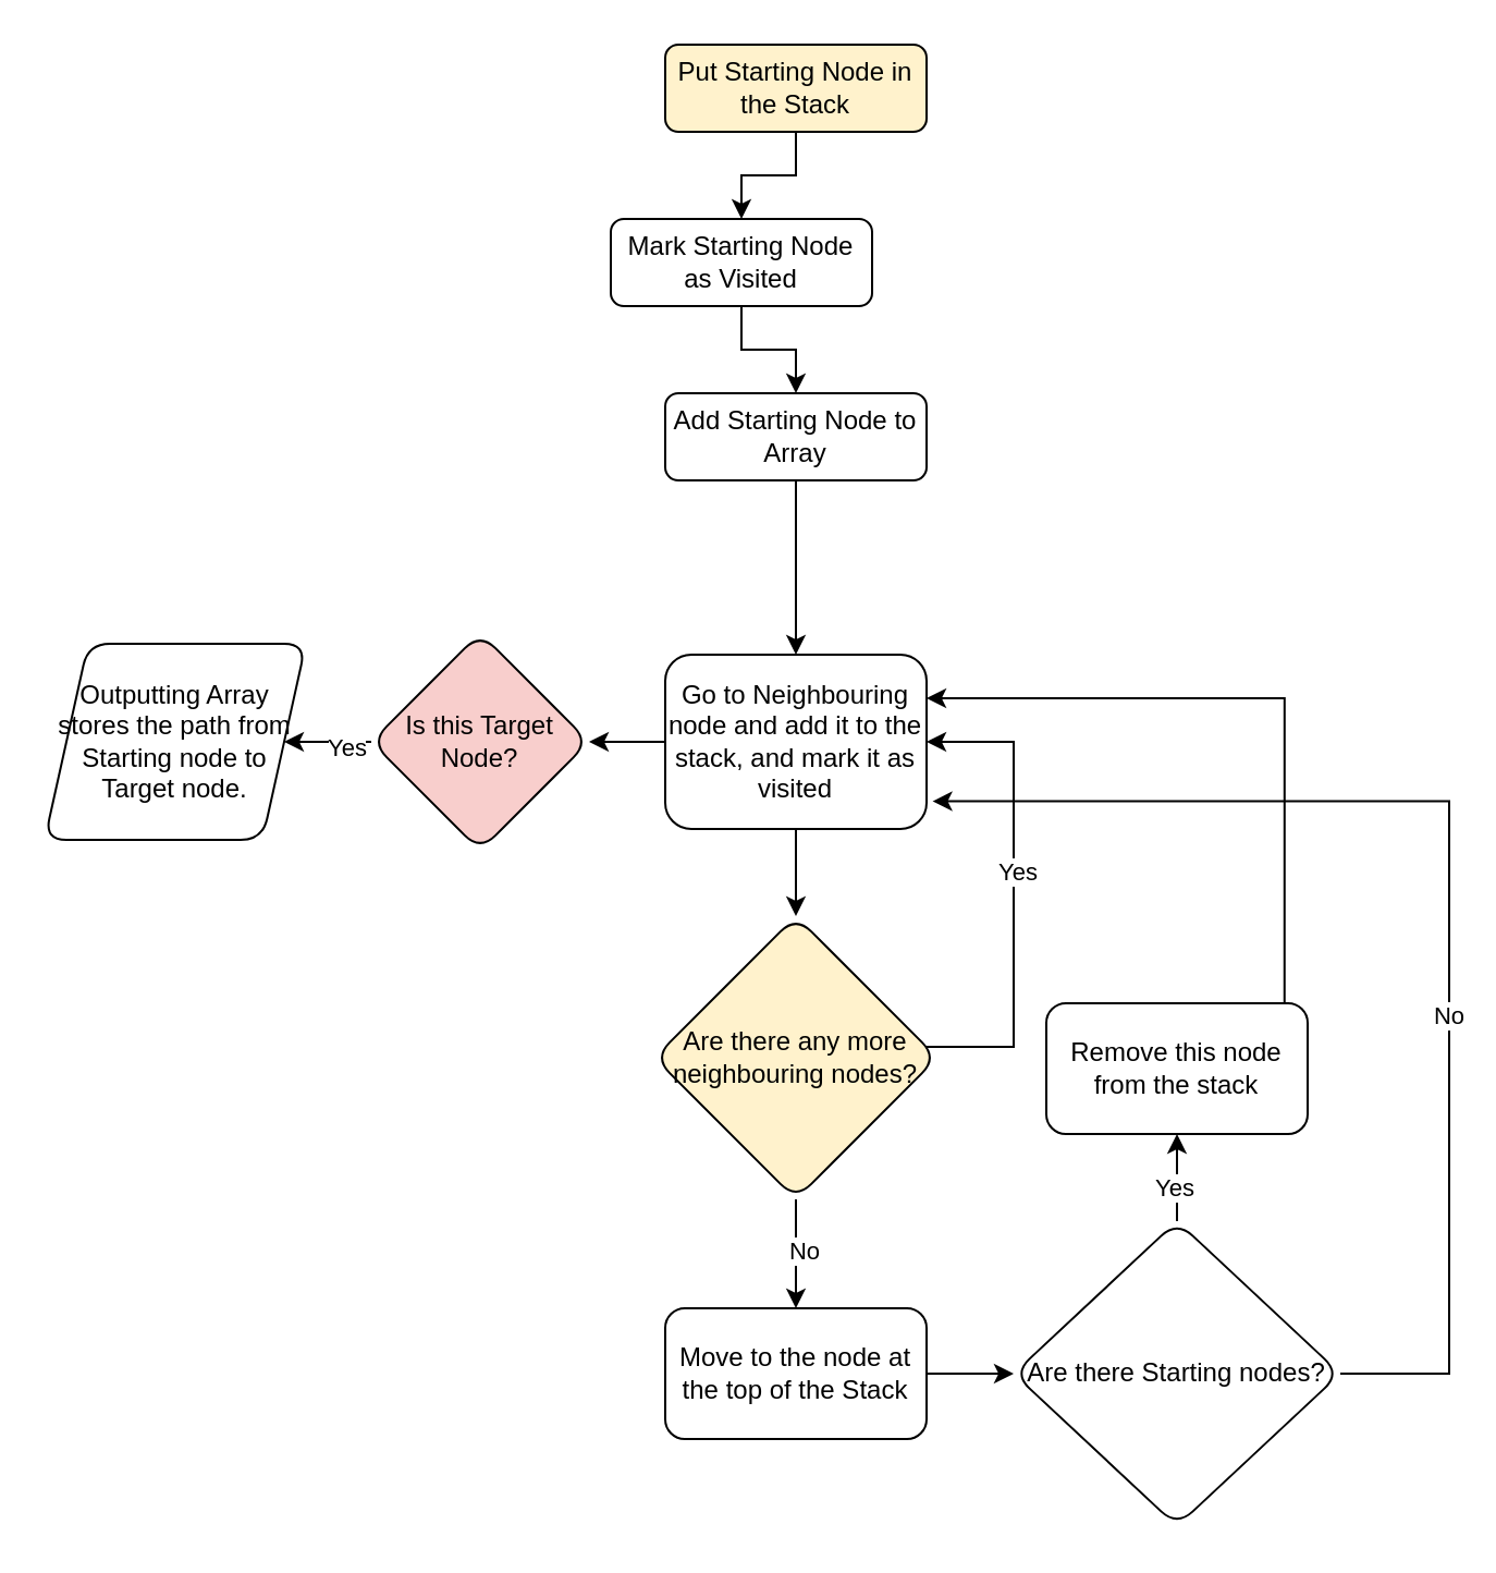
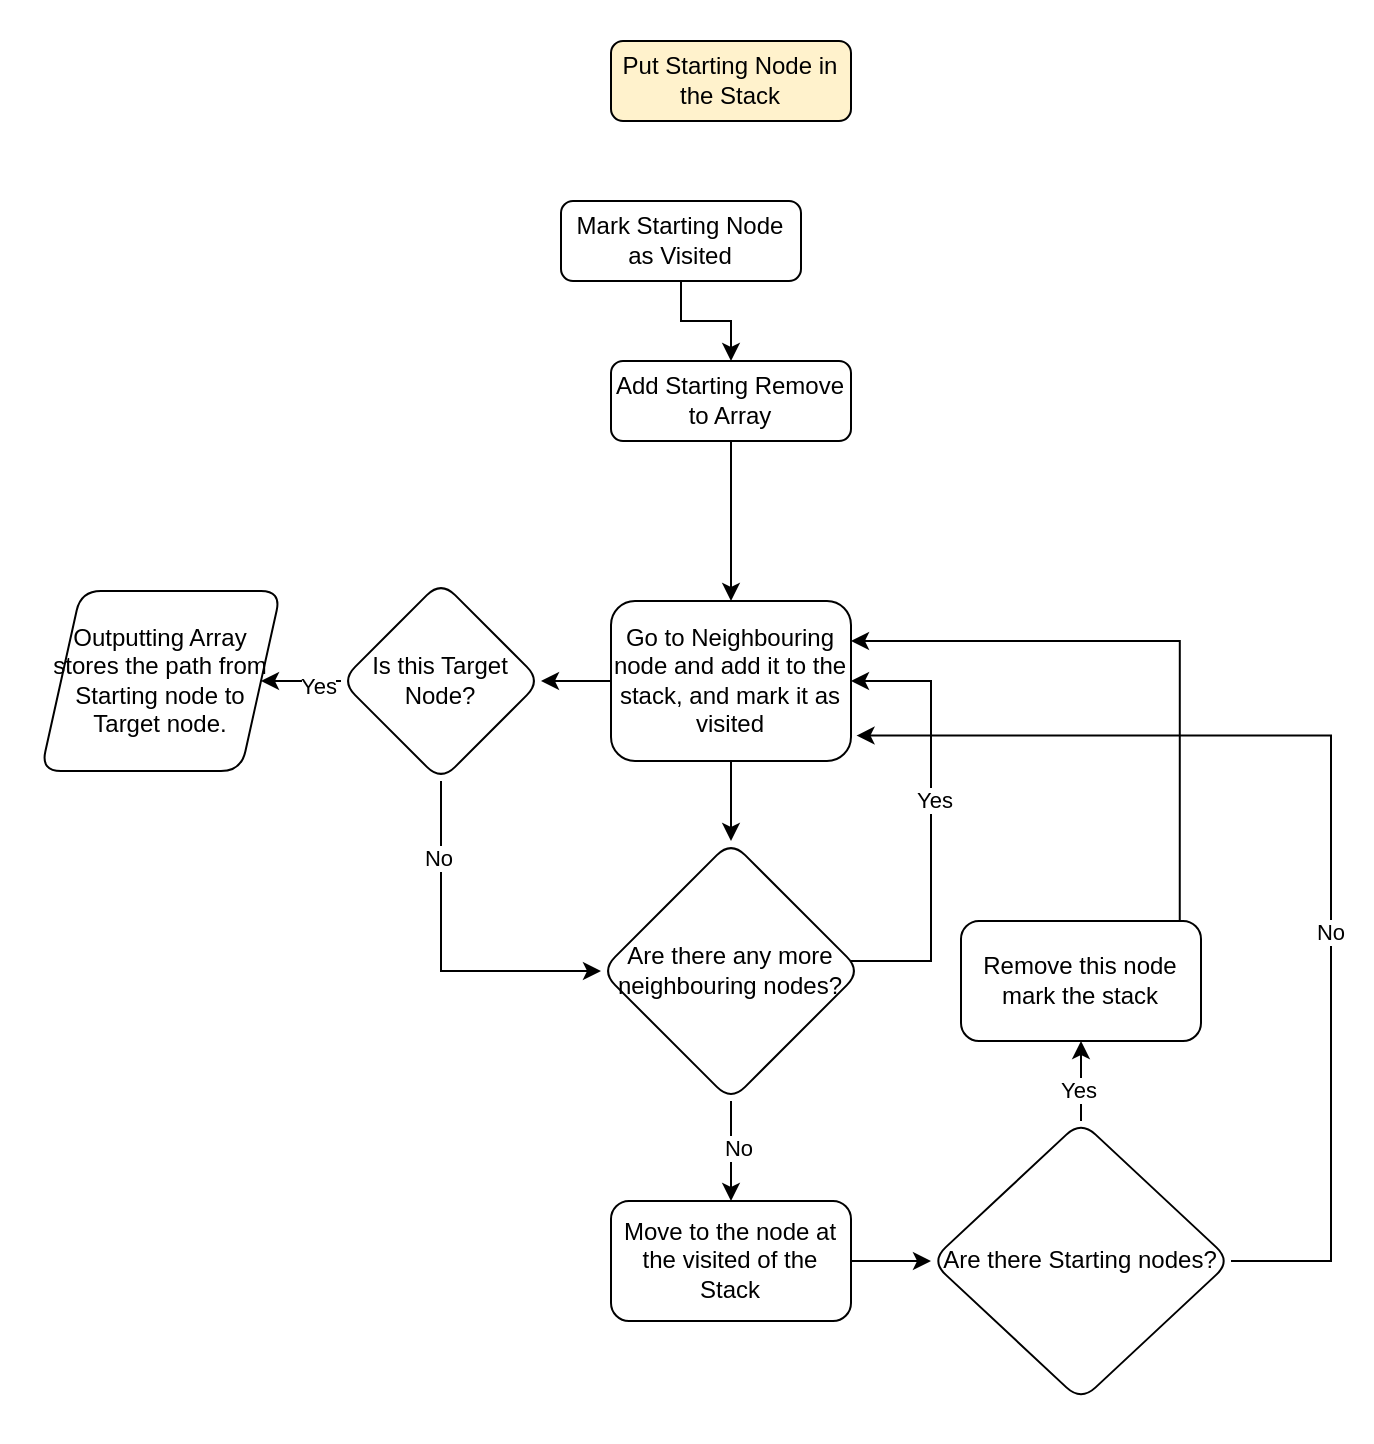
- <mxCell id="2" value="" style="edgeStyle=orthogonalEdgeStyle;rounded=0;orthogonalLoop=1;jettySize=auto;html=1;" edge="1" parent="1" source="3" target="5"><mxGeometry relative="1" as="geometry" /></mxCell>
- <mxCell id="7" value="Add Starting Node to Array" style="rounded=1;whiteSpace=wrap;html=1;fontSize=12;glass=0;strokeWidth=1;shadow=0;" vertex="1" parent="1"><mxGeometry x="305" y="180" width="120" height="40" as="geometry" /></mxCell>
+ <mxCell id="7" value="Add Starting Remove to Array" style="rounded=1;whiteSpace=wrap;html=1;fontSize=12;glass=0;strokeWidth=1;shadow=0;" vertex="1" parent="1"><mxGeometry x="305" y="180" width="120" height="40" as="geometry" /></mxCell>
- <mxCell id="29" value="Is this Target Node?" style="rhombus;whiteSpace=wrap;html=1;rounded=1;glass=0;strokeWidth=1;shadow=0;fillColor=#f8cecc;" vertex="1" parent="1"><mxGeometry x="170" y="290" width="100" height="100" as="geometry" /></mxCell>
+ <mxCell id="29" value="Is this Target Node?" style="rhombus;whiteSpace=wrap;html=1;rounded=1;glass=0;strokeWidth=1;shadow=0;" vertex="1" parent="1"><mxGeometry x="170" y="290" width="100" height="100" as="geometry" /></mxCell>
+ <mxCell id="27" style="edgeStyle=orthogonalEdgeStyle;rounded=0;orthogonalLoop=1;jettySize=auto;html=1;exitX=0.5;exitY=1;exitDx=0;exitDy=0;entryX=0;entryY=0.5;entryDx=0;entryDy=0;" edge="1" parent="1" source="29" target="15"><mxGeometry relative="1" as="geometry" /></mxCell>
+ <mxCell id="28" value="No" style="edgeLabel;html=1;align=center;verticalAlign=middle;resizable=0;points=[];" vertex="1" connectable="0" parent="27"><mxGeometry x="-0.567" y="-2" relative="1" as="geometry"><mxPoint as="offset" /></mxGeometry></mxCell>
- <mxCell id="15" value="Are there any more neighbouring nodes?" style="rhombus;whiteSpace=wrap;html=1;rounded=1;glass=0;strokeWidth=1;shadow=0;fillColor=#fff2cc;" vertex="1" parent="1"><mxGeometry x="300" y="420" width="130" height="130" as="geometry" /></mxCell>
+ <mxCell id="15" value="Are there any more neighbouring nodes?" style="rhombus;whiteSpace=wrap;html=1;rounded=1;glass=0;strokeWidth=1;shadow=0;" vertex="1" parent="1"><mxGeometry x="300" y="420" width="130" height="130" as="geometry" /></mxCell>
- <mxCell id="24" value="Remove this node from the stack" style="whiteSpace=wrap;html=1;rounded=1;glass=0;strokeWidth=1;shadow=0;" vertex="1" parent="1"><mxGeometry x="480" y="460" width="120" height="60" as="geometry" /></mxCell>
+ <mxCell id="24" value="Remove this node mark the stack" style="whiteSpace=wrap;html=1;rounded=1;glass=0;strokeWidth=1;shadow=0;" vertex="1" parent="1"><mxGeometry x="480" y="460" width="120" height="60" as="geometry" /></mxCell>
- <mxCell id="17" value="Move to the node at the top of the Stack" style="whiteSpace=wrap;html=1;rounded=1;glass=0;strokeWidth=1;shadow=0;" vertex="1" parent="1"><mxGeometry x="305" y="600" width="120" height="60" as="geometry" /></mxCell>
+ <mxCell id="17" value="Move to the node at the visited of the Stack" style="whiteSpace=wrap;html=1;rounded=1;glass=0;strokeWidth=1;shadow=0;" vertex="1" parent="1"><mxGeometry x="305" y="600" width="120" height="60" as="geometry" /></mxCell>
